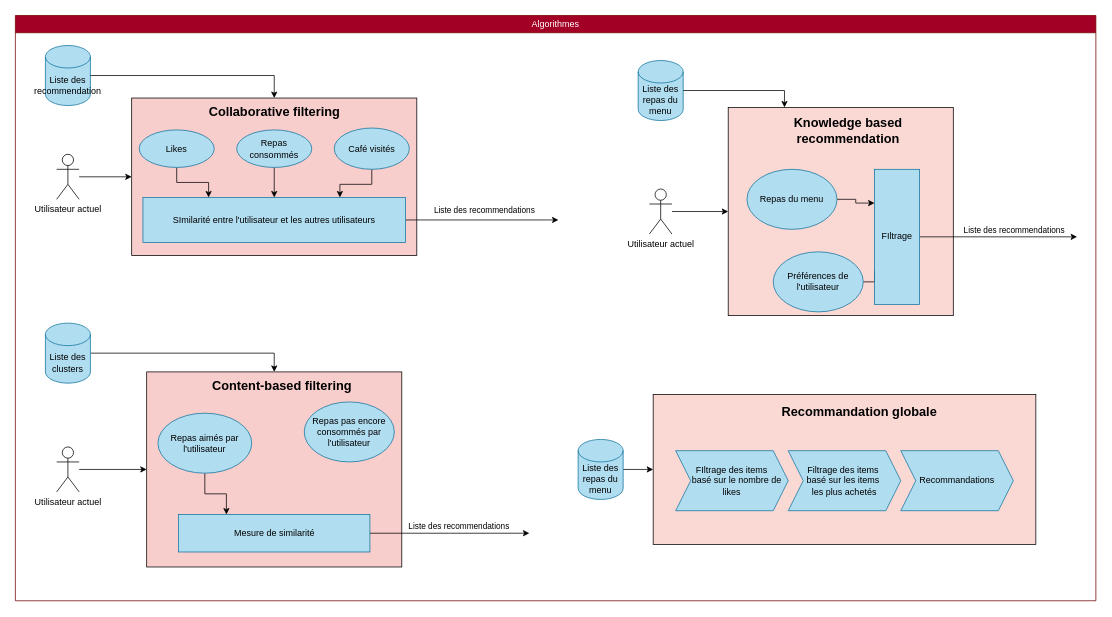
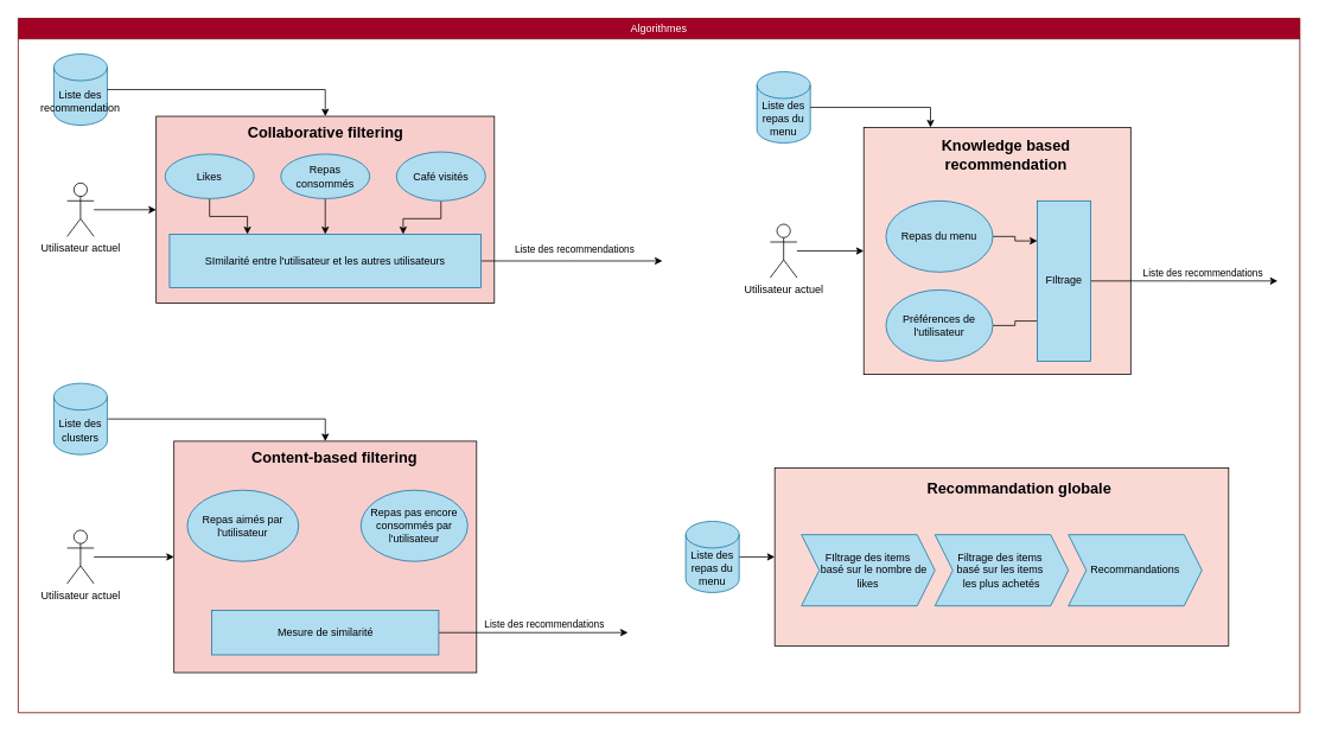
- <mxCell id="38" value="Préférences de l'utilisateur" style="ellipse;whiteSpace=wrap;html=1;fillColor=#b1ddf0;strokeColor=#10739e;" parent="2" vertex="1"><mxGeometry x="1010" y="315" width="120" height="80" as="geometry" /></mxCell>
+ <mxCell id="38" value="Préférences de l'utilisateur" style="ellipse;whiteSpace=wrap;html=1;fillColor=#b1ddf0;strokeColor=#10739e;" parent="2" vertex="1"><mxGeometry x="975" y="305" width="120" height="80" as="geometry" /></mxCell>
- <mxCell id="24" value="Repas pas encore consommés par l'utilisateur" style="ellipse;whiteSpace=wrap;html=1;fillColor=#b1ddf0;strokeColor=#10739e;" parent="2" vertex="1"><mxGeometry x="385" y="515" width="120" height="80" as="geometry" /></mxCell>
+ <mxCell id="24" value="Repas pas encore consommés par l'utilisateur" style="ellipse;whiteSpace=wrap;html=1;fillColor=#b1ddf0;strokeColor=#10739e;" parent="2" vertex="1"><mxGeometry x="385" y="530" width="120" height="80" as="geometry" /></mxCell>
- <mxCell id="25" style="edgeStyle=orthogonalEdgeStyle;rounded=0;orthogonalLoop=1;jettySize=auto;html=1;entryX=0.25;entryY=0;entryDx=0;entryDy=0;" parent="2" source="26" target="29" edge="1"><mxGeometry relative="1" as="geometry" /></mxCell>
